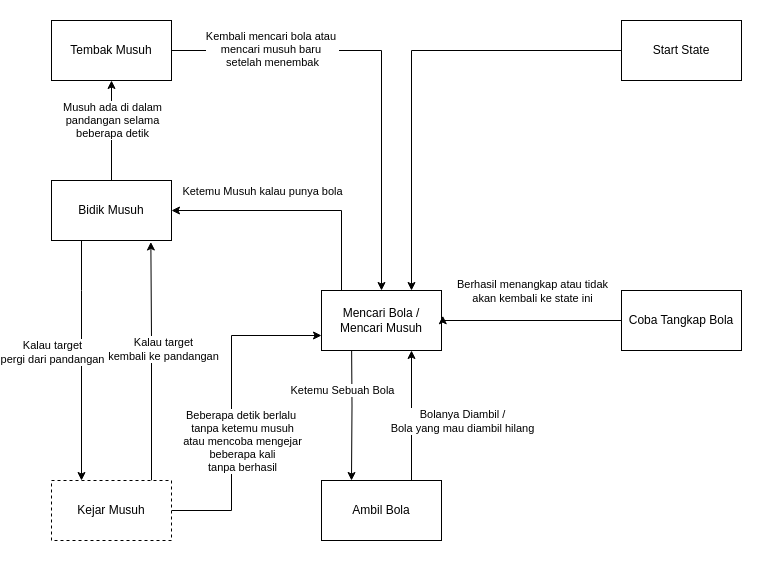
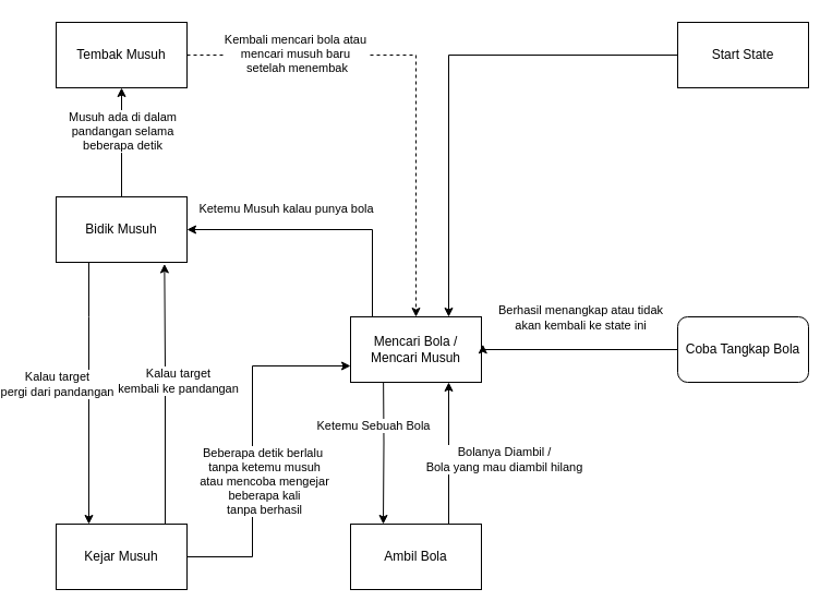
- <mxCell id="20" style="edgeStyle=orthogonalEdgeStyle;rounded=0;orthogonalLoop=1;jettySize=auto;html=1;entryX=0.5;entryY=0;entryDx=0;entryDy=0;" parent="1" source="22" target="6" edge="1"><mxGeometry relative="1" as="geometry"><mxPoint x="330" y="290" as="targetPoint" /><Array as="points"><mxPoint x="350" y="50" /></Array></mxGeometry></mxCell>
+ <mxCell id="20" style="edgeStyle=orthogonalEdgeStyle;rounded=0;orthogonalLoop=1;jettySize=auto;html=1;entryX=0.5;entryY=0;entryDx=0;entryDy=0;dashed=1;" parent="1" source="22" target="6" edge="1"><mxGeometry relative="1" as="geometry"><mxPoint x="330" y="290" as="targetPoint" /><Array as="points"><mxPoint x="350" y="50" /></Array></mxGeometry></mxCell>
- <mxCell id="25" value="Coba Tangkap Bola" style="rounded=0;whiteSpace=wrap;html=1;" parent="1" vertex="1"><mxGeometry x="590" y="290" width="120" height="60" as="geometry" /></mxCell>
+ <mxCell id="25" value="Coba Tangkap Bola" style="whiteSpace=wrap;html=1;rounded=1;" parent="1" vertex="1"><mxGeometry x="590" y="290" width="120" height="60" as="geometry" /></mxCell>
- <mxCell id="19" value="Kejar Musuh" style="rounded=0;whiteSpace=wrap;html=1;dashed=1;" parent="1" vertex="1"><mxGeometry x="20" y="480" width="120" height="60" as="geometry" /></mxCell>
+ <mxCell id="19" value="Kejar Musuh" style="rounded=0;whiteSpace=wrap;html=1;" parent="1" vertex="1"><mxGeometry x="20" y="480" width="120" height="60" as="geometry" /></mxCell>
